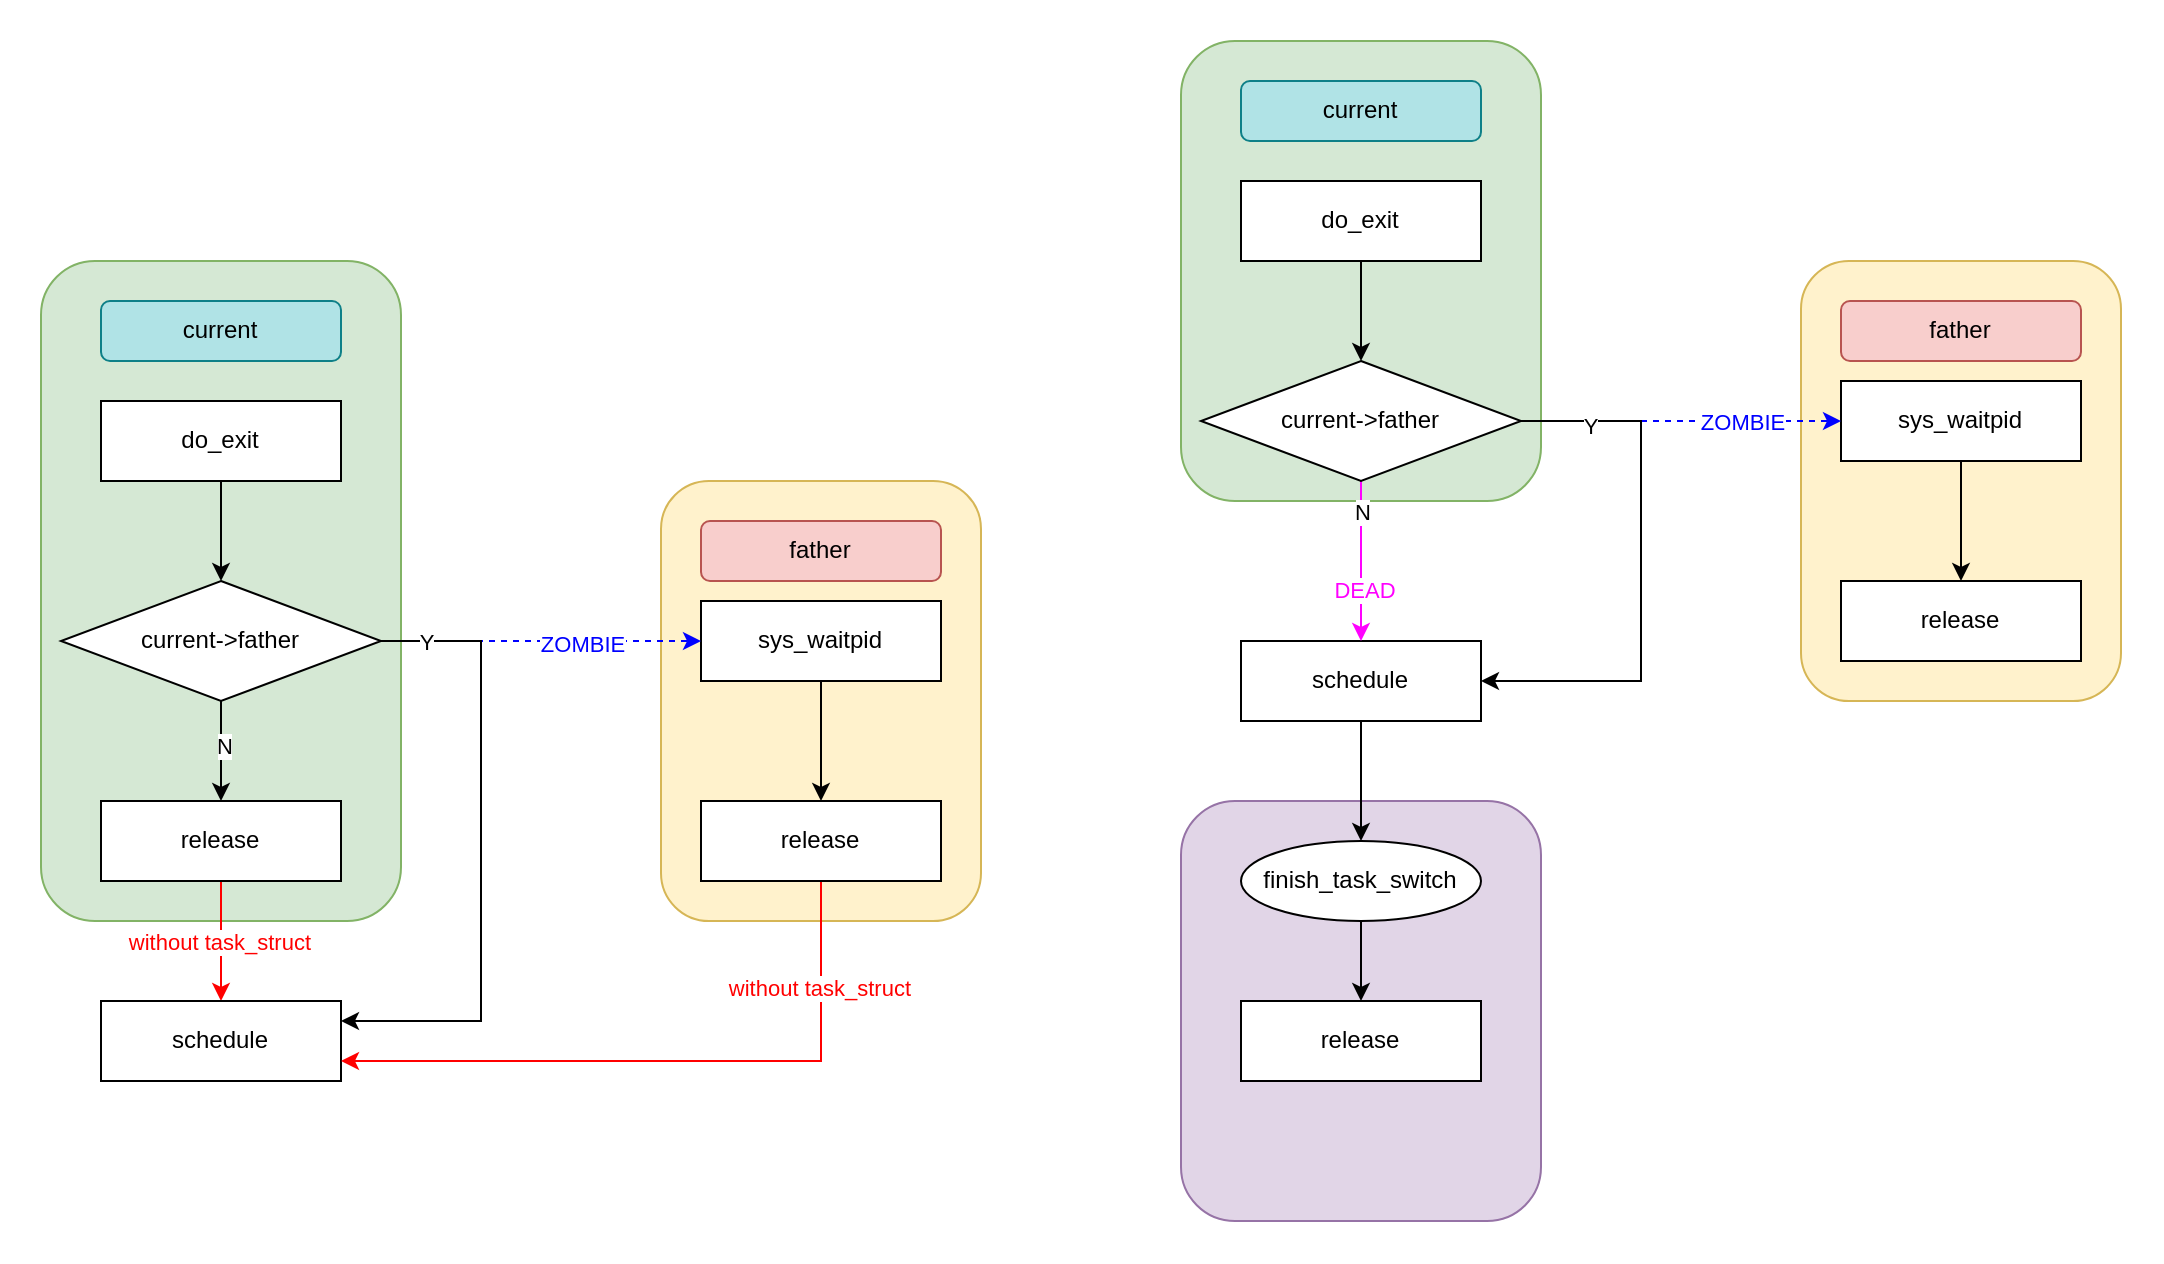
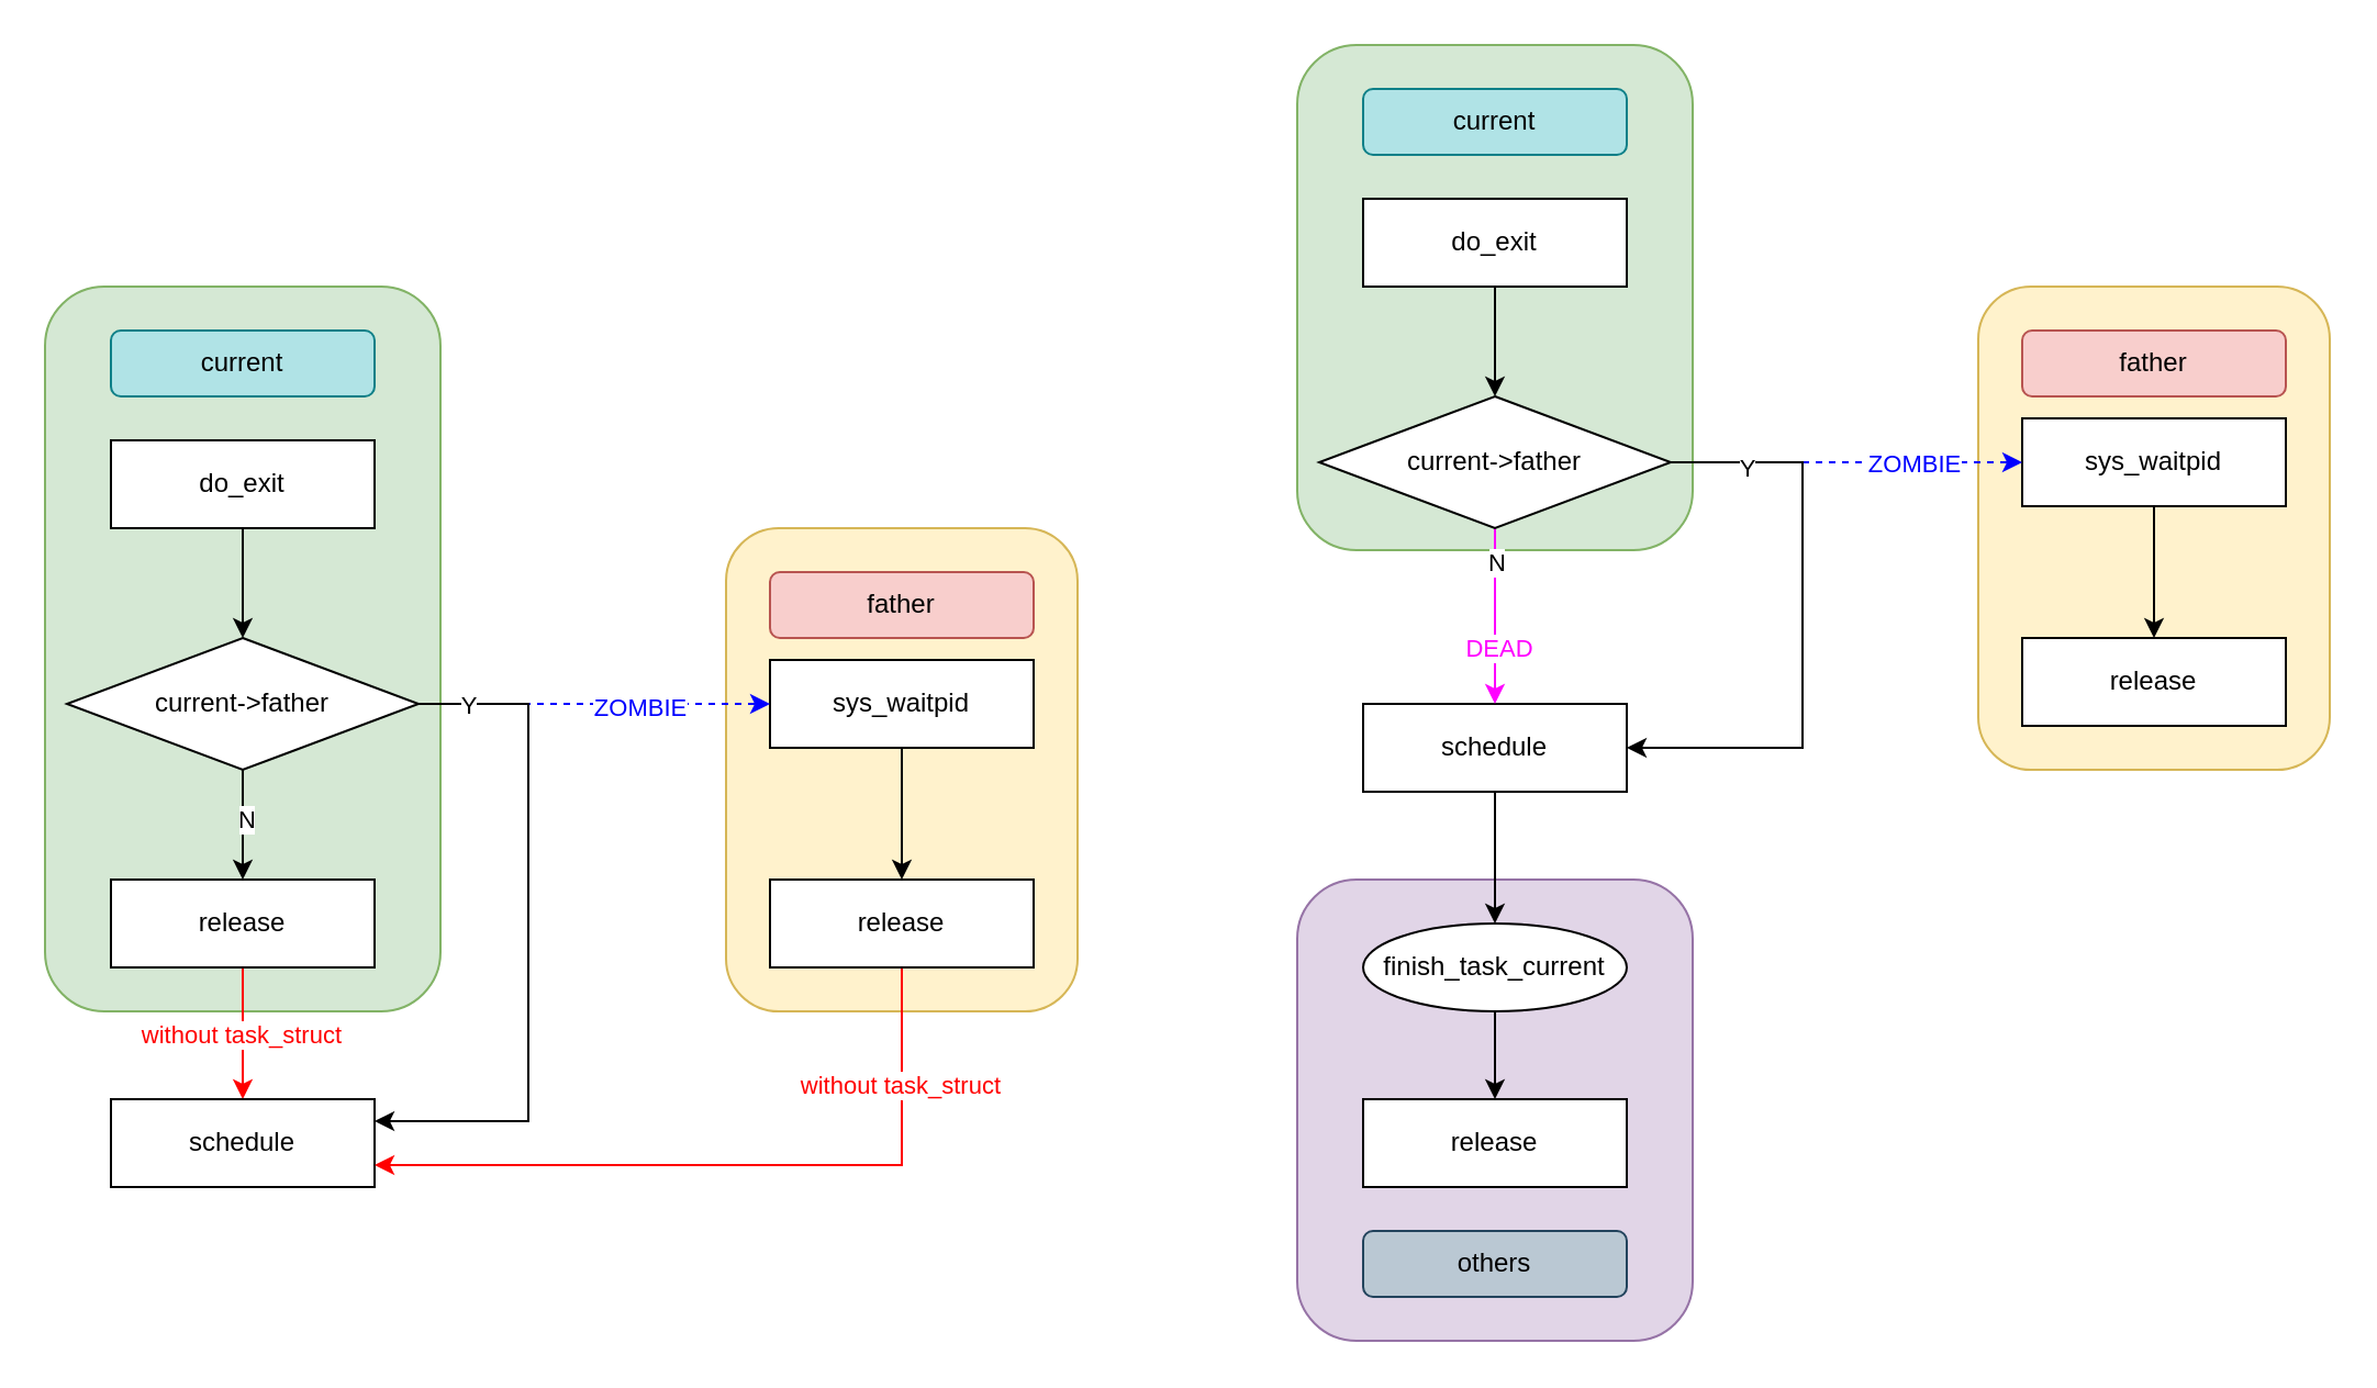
- <mxCell id="47" value="finish_task_switch" style="ellipse;whiteSpace=wrap;html=1;" parent="1" vertex="1"><mxGeometry x="620" y="420" width="120" height="40" as="geometry" /></mxCell>
+ <mxCell id="47" value="finish_task_current" style="ellipse;whiteSpace=wrap;html=1;" parent="1" vertex="1"><mxGeometry x="620" y="420" width="120" height="40" as="geometry" /></mxCell>
+ <mxCell id="3" value="others" style="rounded=1;whiteSpace=wrap;html=1;fillColor=#bac8d3;strokeColor=#23445d;" parent="1" vertex="1"><mxGeometry x="620" y="560" width="120" height="30" as="geometry" /></mxCell>
